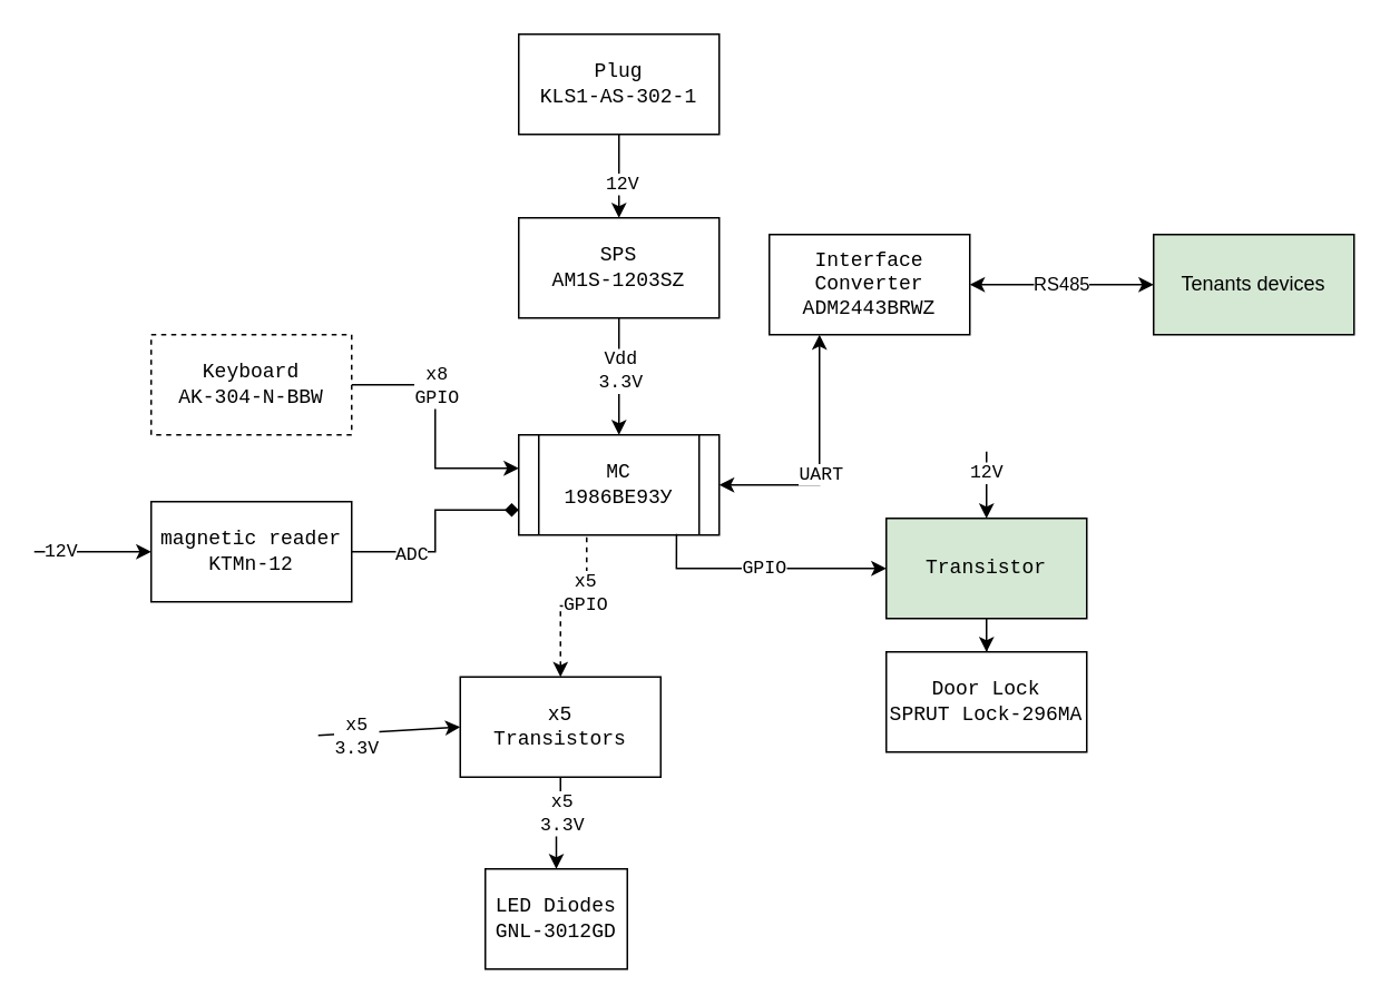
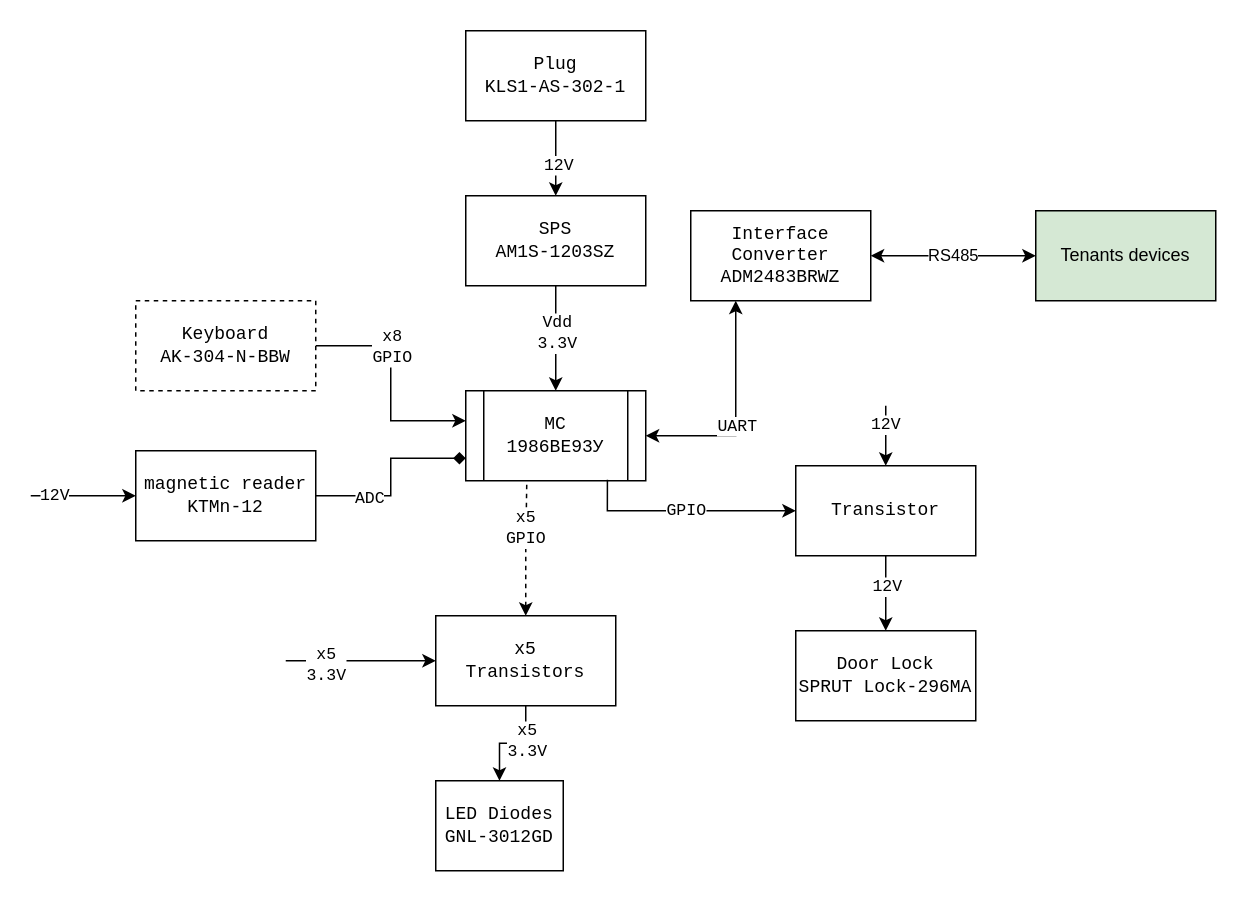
- <mxCell id="14" value="Interface Converter&lt;br&gt;&lt;div&gt;ADM2443BRWZ&lt;/div&gt;" style="rounded=0;whiteSpace=wrap;html=1;fontFamily=Courier New;" parent="1" vertex="1"><mxGeometry x="460" y="140" width="120" height="60" as="geometry" /></mxCell>
+ <mxCell id="14" value="Interface Converter&lt;br&gt;&lt;div&gt;ADM2483BRWZ&lt;/div&gt;" style="rounded=0;whiteSpace=wrap;html=1;fontFamily=Courier New;" parent="1" vertex="1"><mxGeometry x="460" y="140" width="120" height="60" as="geometry" /></mxCell>
- <mxCell id="19" value="Transistor" style="rounded=0;whiteSpace=wrap;html=1;fontFamily=Courier New;fillColor=#d5e8d4;" parent="1" vertex="1"><mxGeometry x="530" y="310" width="120" height="60" as="geometry" /></mxCell>
+ <mxCell id="19" value="Transistor" style="rounded=0;whiteSpace=wrap;html=1;fontFamily=Courier New;" parent="1" vertex="1"><mxGeometry x="530" y="310" width="120" height="60" as="geometry" /></mxCell>
- <mxCell id="23" value="&lt;div&gt;Door Lock&lt;/div&gt;&lt;div&gt;SPRUT Lock-296MA&lt;br&gt;&lt;/div&gt;" style="rounded=0;whiteSpace=wrap;html=1;fontFamily=Courier New;" parent="1" vertex="1"><mxGeometry x="530" y="390" width="120" height="60" as="geometry" /></mxCell>
+ <mxCell id="23" value="&lt;div&gt;Door Lock&lt;/div&gt;&lt;div&gt;SPRUT Lock-296MA&lt;br&gt;&lt;/div&gt;" style="rounded=0;whiteSpace=wrap;html=1;fontFamily=Courier New;" parent="1" vertex="1"><mxGeometry x="530" y="420" width="120" height="60" as="geometry" /></mxCell>
- <mxCell id="34" value="&lt;div&gt;x5&lt;/div&gt;&lt;div&gt;Transistors&lt;/div&gt;" style="rounded=0;whiteSpace=wrap;html=1;fontFamily=Courier New;" parent="1" vertex="1"><mxGeometry x="275" y="405" width="120" height="60" as="geometry" /></mxCell>
+ <mxCell id="34" value="&lt;div&gt;x5&lt;/div&gt;&lt;div&gt;Transistors&lt;/div&gt;" style="rounded=0;whiteSpace=wrap;html=1;fontFamily=Courier New;" parent="1" vertex="1"><mxGeometry x="290" y="410" width="120" height="60" as="geometry" /></mxCell>
